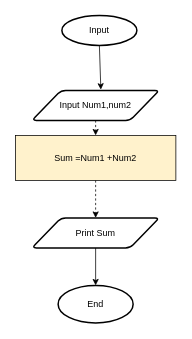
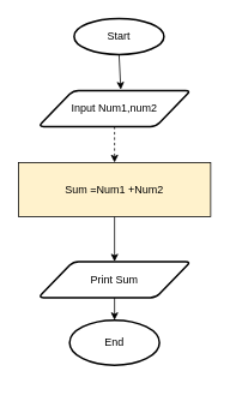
- <mxCell id="3" value="Input" style="strokeWidth=2;html=1;shape=mxgraph.flowchart.start_1;whiteSpace=wrap;" vertex="1" parent="1"><mxGeometry x="82" y="20" width="100" height="40" as="geometry" /></mxCell>
+ <mxCell id="3" value="Start" style="strokeWidth=2;html=1;shape=mxgraph.flowchart.start_1;whiteSpace=wrap;" vertex="1" parent="1"><mxGeometry x="82" y="20" width="100" height="40" as="geometry" /></mxCell>
- <mxCell id="5" value="Input Num1,num2" style="shape=parallelogram;html=1;strokeWidth=2;perimeter=parallelogramPerimeter;whiteSpace=wrap;rounded=1;arcSize=12;size=0.23;" vertex="1" parent="1"><mxGeometry x="42" y="120" width="170" height="40" as="geometry" /></mxCell>
+ <mxCell id="5" value="Input Num1,num2" style="shape=parallelogram;html=1;strokeWidth=2;perimeter=parallelogramPerimeter;whiteSpace=wrap;rounded=1;arcSize=12;size=0.23;" vertex="1" parent="1"><mxGeometry x="42" y="100" width="170" height="40" as="geometry" /></mxCell>
- <mxCell id="6" style="edgeStyle=none;rounded=0;orthogonalLoop=1;jettySize=auto;html=1;exitX=0.5;exitY=1;exitDx=0;exitDy=0;dashed=1;" edge="1" parent="1" source="7" target="9"><mxGeometry relative="1" as="geometry" /></mxCell>
+ <mxCell id="6" style="edgeStyle=none;rounded=0;orthogonalLoop=1;jettySize=auto;html=1;exitX=0.5;exitY=1;exitDx=0;exitDy=0;" edge="1" parent="1" source="7" target="9"><mxGeometry relative="1" as="geometry" /></mxCell>
- <mxCell id="10" value="End" style="strokeWidth=2;html=1;shape=mxgraph.flowchart.start_1;whiteSpace=wrap;" vertex="1" parent="1"><mxGeometry x="77" y="380" width="100" height="50" as="geometry" /></mxCell>
+ <mxCell id="10" value="End" style="strokeWidth=2;html=1;shape=mxgraph.flowchart.start_1;whiteSpace=wrap;" vertex="1" parent="1"><mxGeometry x="77" y="355" width="100" height="50" as="geometry" /></mxCell>
